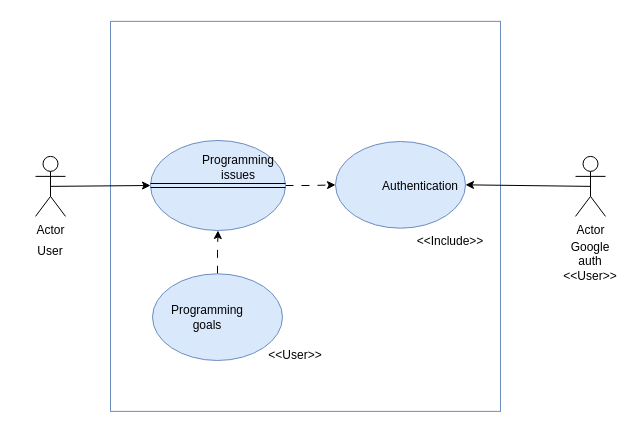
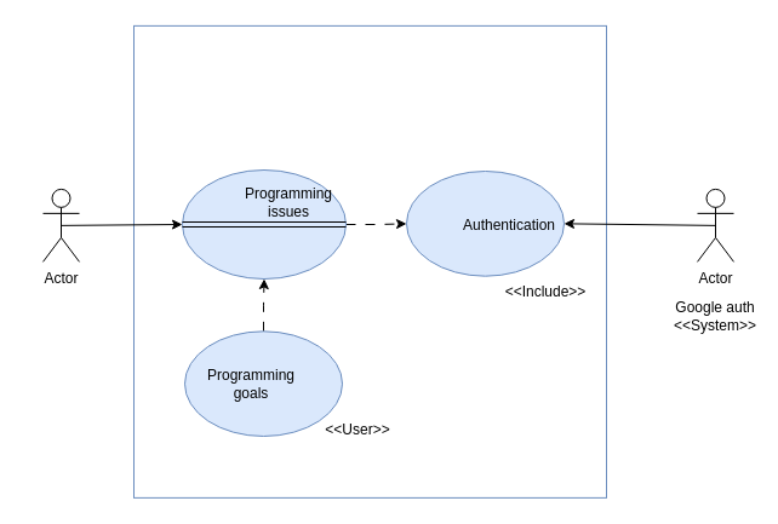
- <mxCell id="6" value="User" style="text;html=1;strokeColor=none;fillColor=none;align=center;verticalAlign=middle;whiteSpace=wrap;rounded=0;" parent="4" vertex="1"><mxGeometry y="80" width="60" height="30" as="geometry" /></mxCell>
- <mxCell id="14" value="Google auth &amp;lt;&amp;lt;User&amp;gt;&amp;gt;" style="text;html=1;strokeColor=none;fillColor=none;align=center;verticalAlign=middle;whiteSpace=wrap;rounded=0;" parent="12" vertex="1"><mxGeometry y="90" width="60" height="30" as="geometry" /></mxCell>
+ <mxCell id="14" value="Google auth &amp;lt;&amp;lt;System&amp;gt;&amp;gt;" style="text;html=1;strokeColor=none;fillColor=none;align=center;verticalAlign=middle;whiteSpace=wrap;rounded=0;" parent="12" vertex="1"><mxGeometry y="90" width="60" height="30" as="geometry" /></mxCell>
